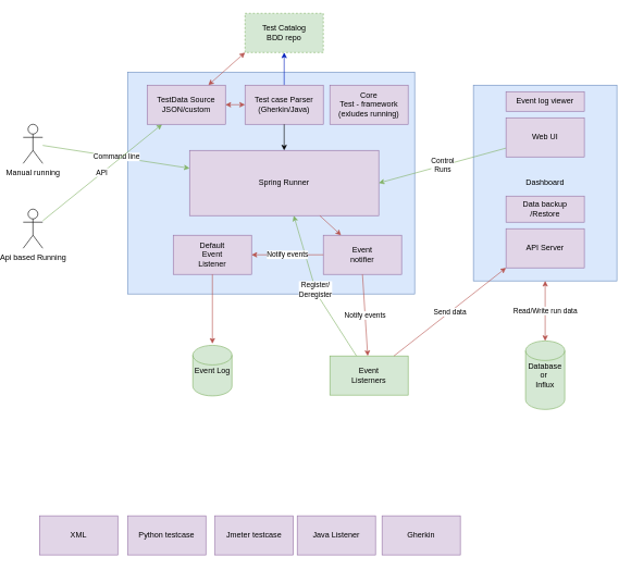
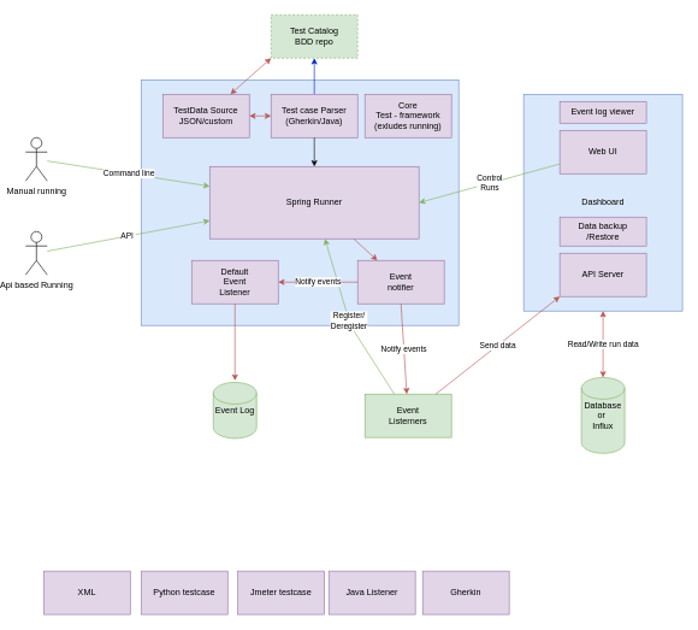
- <mxCell id="8" value="API&amp;nbsp;" style="endArrow=classic;html=1;fillColor=#d5e8d4;strokeColor=#82b366;" parent="1" source="7" target="35" edge="1"><mxGeometry width="50" height="50" relative="1" as="geometry"><mxPoint x="60" y="311.233" as="sourcePoint" /><mxPoint x="265" y="328.082" as="targetPoint" /></mxGeometry></mxCell>
+ <mxCell id="8" value="API&amp;nbsp;" style="endArrow=classic;html=1;entryX=0;entryY=0.75;entryDx=0;entryDy=0;fillColor=#d5e8d4;strokeColor=#82b366;" parent="1" source="7" target="4" edge="1"><mxGeometry width="50" height="50" relative="1" as="geometry"><mxPoint x="60" y="311.233" as="sourcePoint" /><mxPoint x="265" y="328.082" as="targetPoint" /></mxGeometry></mxCell>
